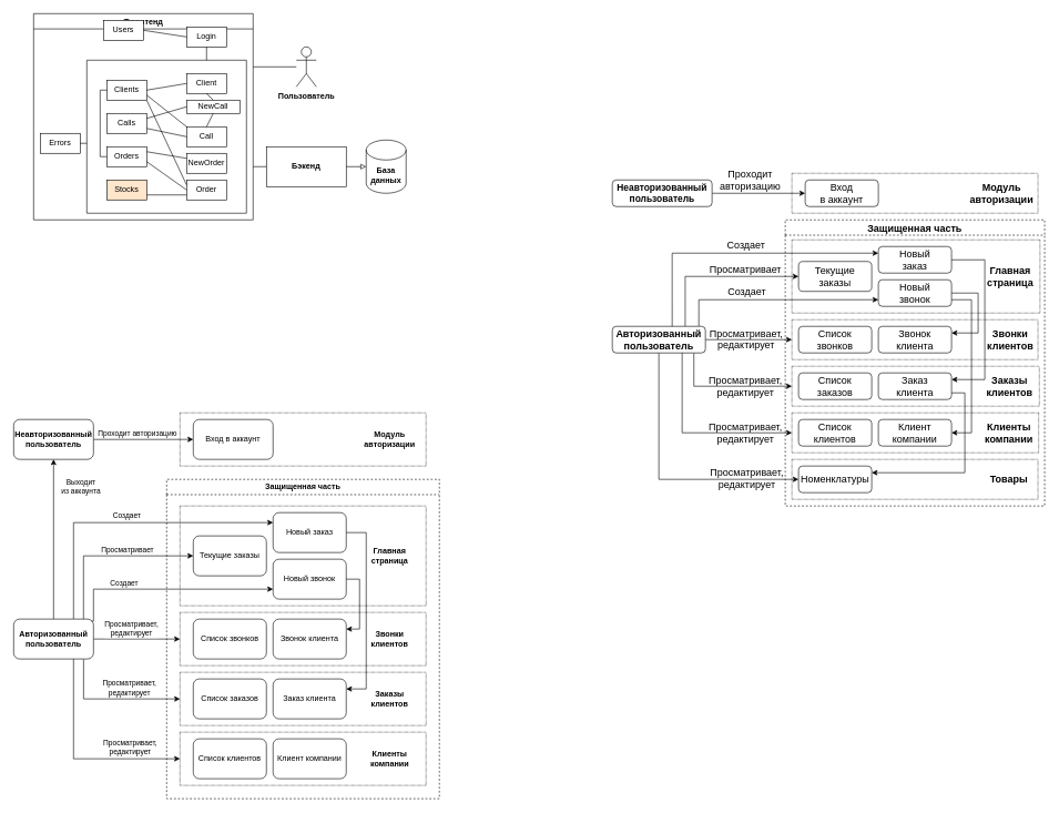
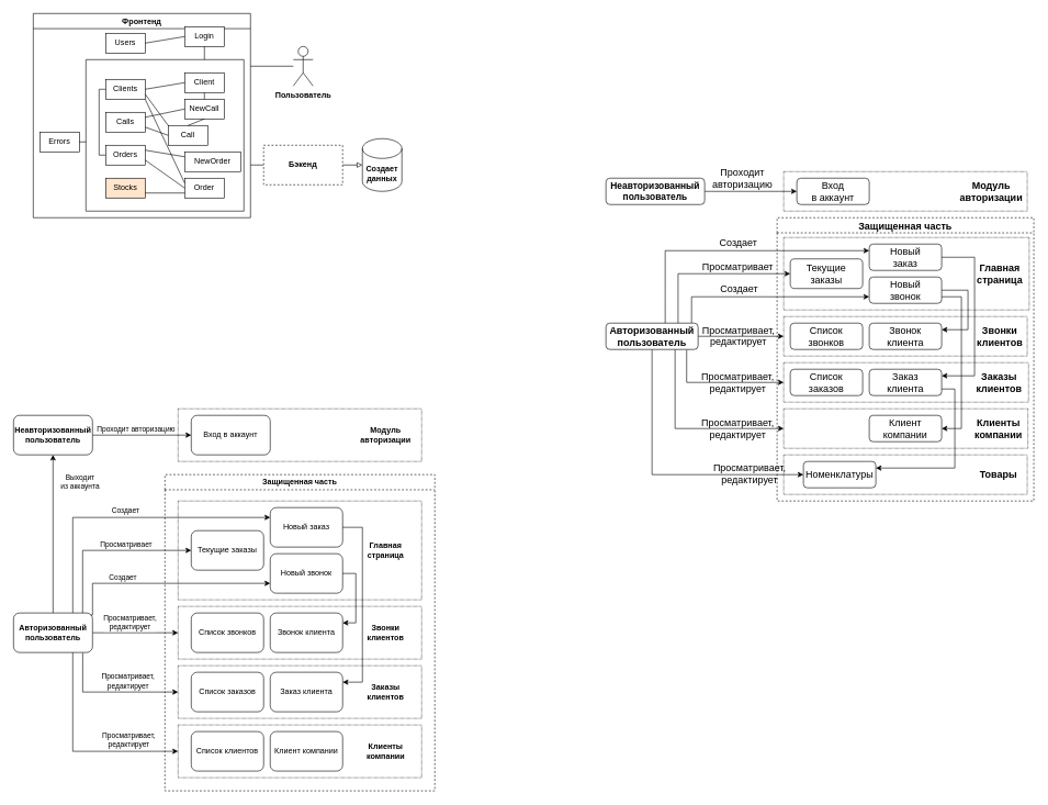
- <mxCell id="3" value="Users" style="rounded=0;whiteSpace=wrap;html=1;" vertex="1" parent="2"><mxGeometry x="105" y="10" width="60" height="30" as="geometry" /></mxCell>
+ <mxCell id="3" value="Users" style="rounded=0;whiteSpace=wrap;html=1;" vertex="1" parent="2"><mxGeometry x="110" y="30" width="60" height="30" as="geometry" /></mxCell>
- <mxCell id="12" value="NewCall" style="rounded=0;whiteSpace=wrap;html=1;" vertex="1" parent="6"><mxGeometry x="150" y="60" width="80" height="20" as="geometry" /></mxCell>
+ <mxCell id="12" value="NewCall" style="rounded=0;whiteSpace=wrap;html=1;" vertex="1" parent="6"><mxGeometry x="150" y="60" width="60" height="30" as="geometry" /></mxCell>
- <mxCell id="13" value="Call" style="rounded=0;whiteSpace=wrap;html=1;" vertex="1" parent="6"><mxGeometry x="150" y="100" width="60" height="30" as="geometry" /></mxCell>
+ <mxCell id="13" value="Call" style="rounded=0;whiteSpace=wrap;html=1;" vertex="1" parent="6"><mxGeometry x="125" y="100" width="60" height="30" as="geometry" /></mxCell>
- <mxCell id="14" value="NewOrder" style="rounded=0;whiteSpace=wrap;html=1;" vertex="1" parent="6"><mxGeometry x="150" y="140" width="60" height="30" as="geometry" /></mxCell>
+ <mxCell id="14" value="NewOrder" style="rounded=0;whiteSpace=wrap;html=1;" vertex="1" parent="6"><mxGeometry x="150" y="140" width="85" height="30" as="geometry" /></mxCell>
- <mxCell id="33" value="Бэкенд" style="rounded=0;whiteSpace=wrap;html=1;fontStyle=1" vertex="1" parent="1"><mxGeometry x="400" y="220" width="120" height="60" as="geometry" /></mxCell>
+ <mxCell id="33" value="Бэкенд" style="rounded=0;whiteSpace=wrap;html=1;fontStyle=1;dashed=1;" vertex="1" parent="1"><mxGeometry x="400" y="220" width="120" height="60" as="geometry" /></mxCell>
- <mxCell id="34" value="База данных" style="shape=cylinder3;whiteSpace=wrap;html=1;boundedLbl=1;backgroundOutline=1;size=15;fontStyle=1" vertex="1" parent="1"><mxGeometry x="550" y="210" width="60" height="80" as="geometry" /></mxCell>
+ <mxCell id="34" value="Создает данных" style="shape=cylinder3;whiteSpace=wrap;html=1;boundedLbl=1;backgroundOutline=1;size=15;fontStyle=1" vertex="1" parent="1"><mxGeometry x="550" y="210" width="60" height="80" as="geometry" /></mxCell>
- <mxCell id="91" value="Список&lt;div style=&quot;font-size: 15px;&quot;&gt;клиентов&lt;/div&gt;" style="rounded=1;whiteSpace=wrap;html=1;fontSize=15;" vertex="1" parent="90"><mxGeometry x="10" y="10" width="110" height="40" as="geometry" /></mxCell>
- <mxCell id="101" value="Номенклатуры" style="rounded=1;whiteSpace=wrap;html=1;fontSize=15;" vertex="1" parent="100"><mxGeometry x="10" y="10" width="110" height="40" as="geometry" /></mxCell>
+ <mxCell id="101" value="Номенклатуры" style="rounded=1;whiteSpace=wrap;html=1;fontSize=15;" vertex="1" parent="100"><mxGeometry x="30" y="10" width="110" height="40" as="geometry" /></mxCell>
